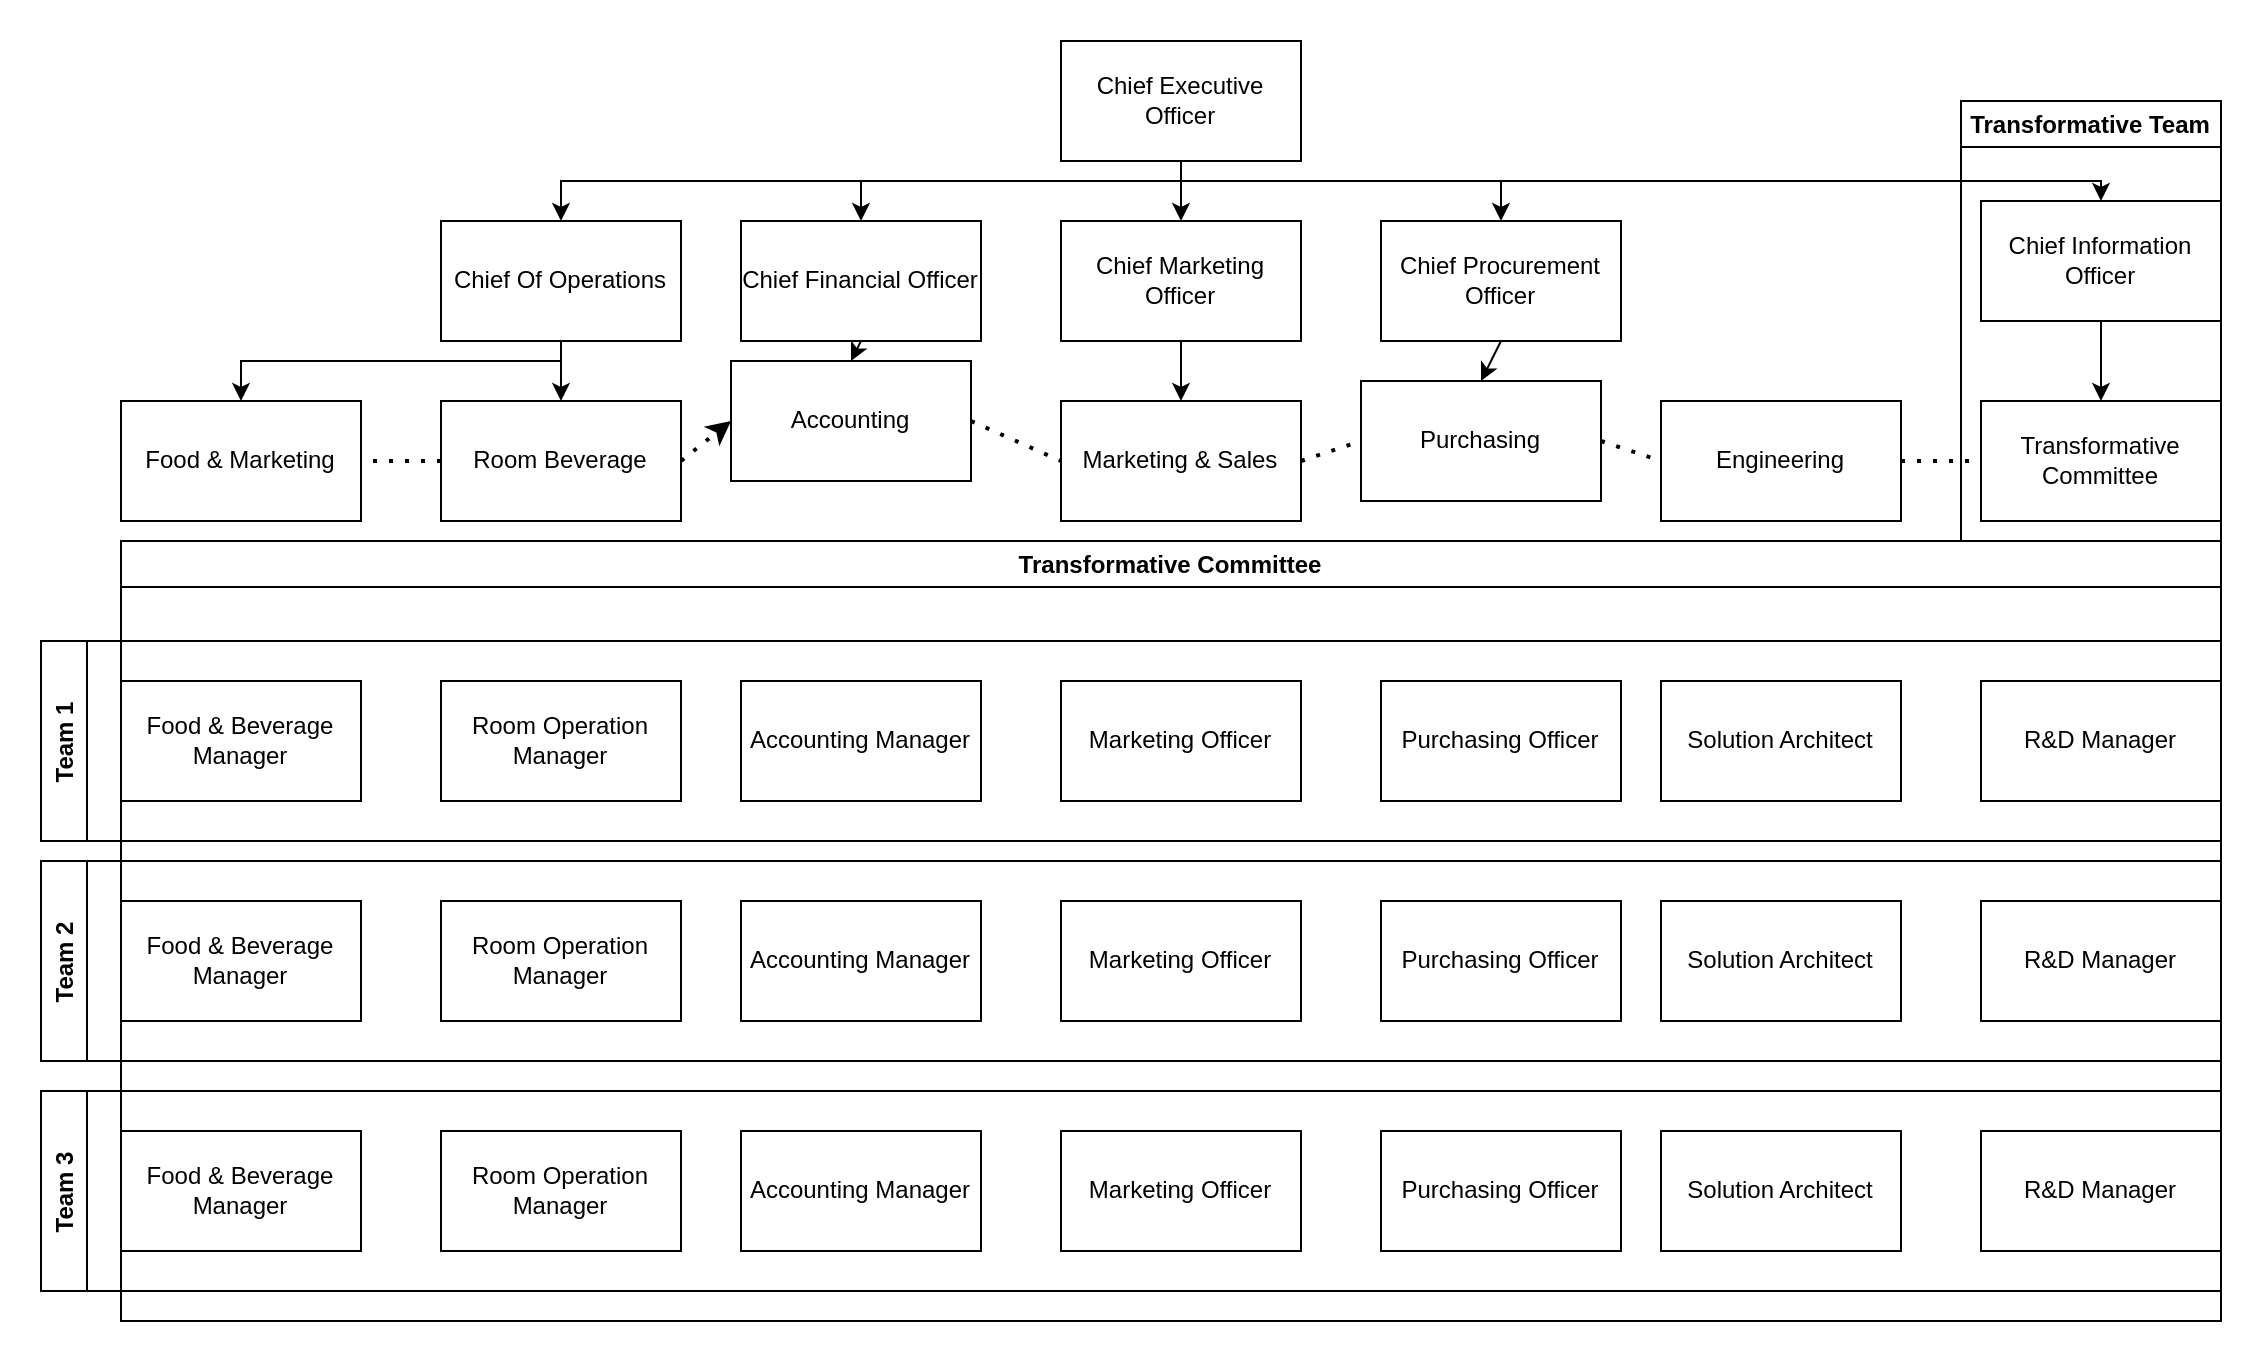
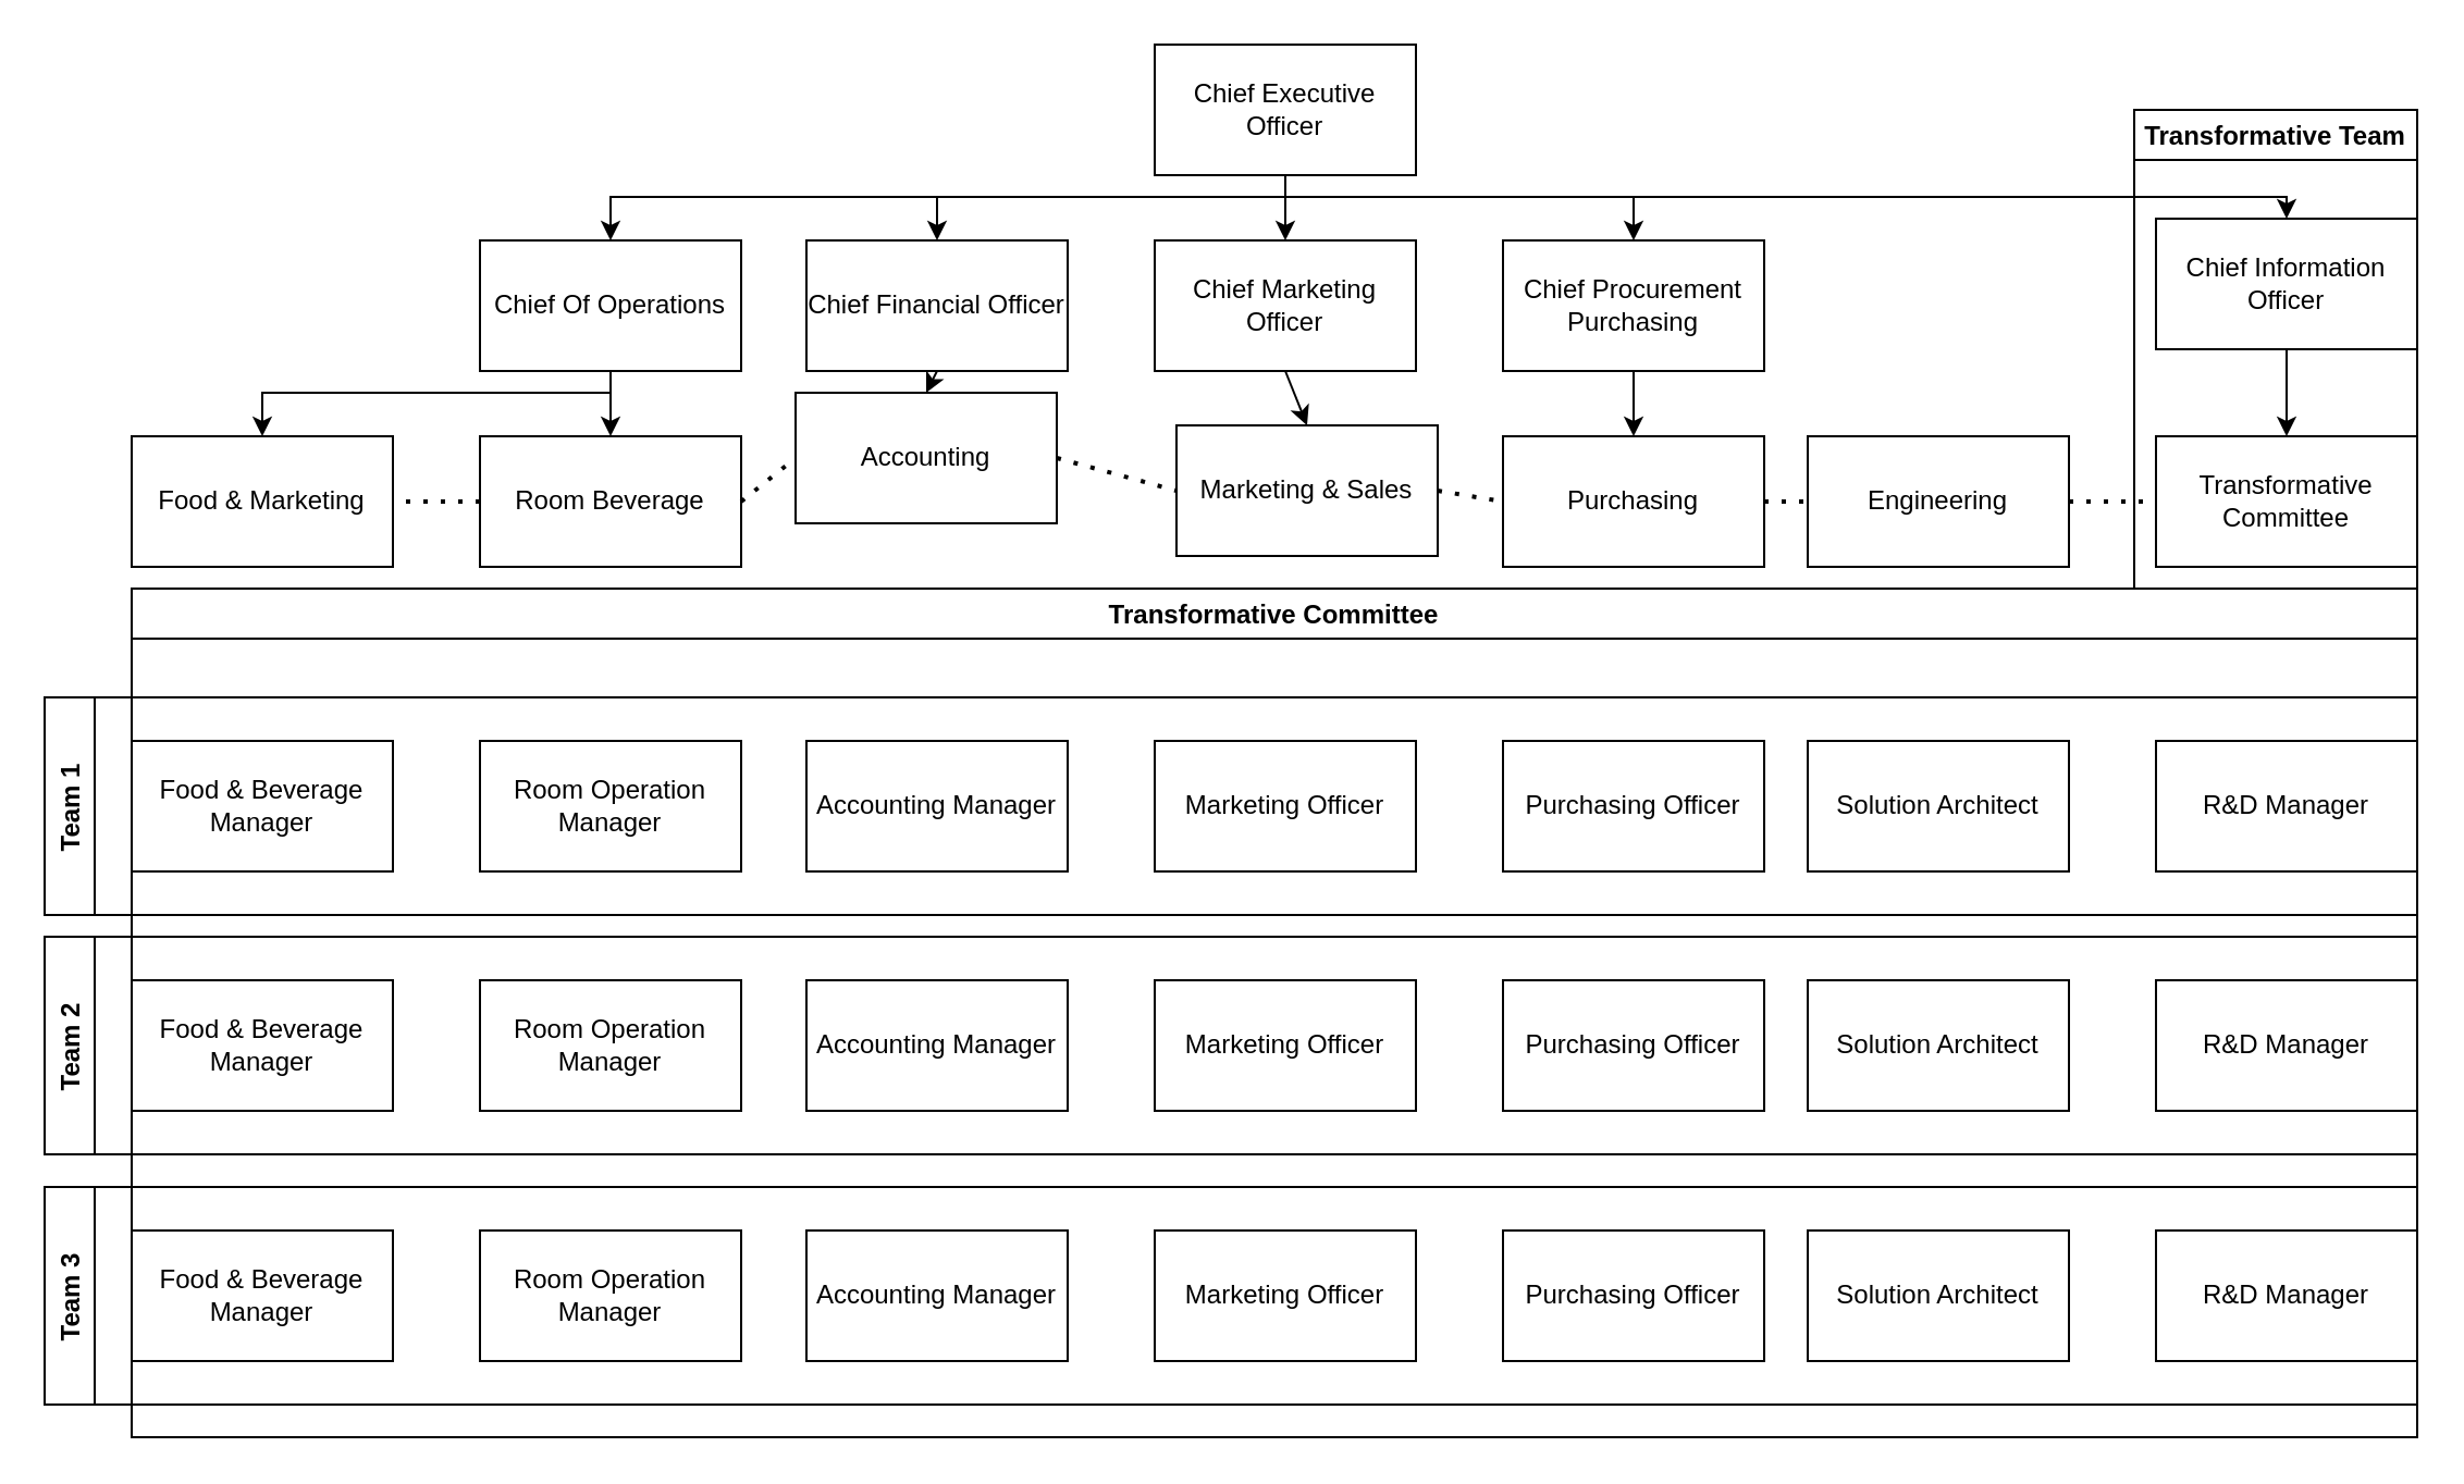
- <mxCell id="6" value="Chief Procurement Officer" style="rounded=0;whiteSpace=wrap;html=1;" parent="1" vertex="1"><mxGeometry x="690" y="110" width="120" height="60" as="geometry" /></mxCell>
+ <mxCell id="6" value="Chief Procurement Purchasing" style="rounded=0;whiteSpace=wrap;html=1;" parent="1" vertex="1"><mxGeometry x="690" y="110" width="120" height="60" as="geometry" /></mxCell>
- <mxCell id="27" value="" style="endArrow=classic;dashed=1;html=1;dashPattern=1 3;strokeWidth=2;rounded=0;exitX=1;exitY=0.5;exitDx=0;exitDy=0;entryX=0;entryY=0.5;entryDx=0;entryDy=0;" edge="1" parent="1" source="8" target="7"><mxGeometry width="50" height="50" relative="1" as="geometry"><mxPoint x="420" y="370" as="sourcePoint" /><mxPoint x="470" y="320" as="targetPoint" /></mxGeometry></mxCell>
+ <mxCell id="27" value="" style="endArrow=none;dashed=1;html=1;dashPattern=1 3;strokeWidth=2;rounded=0;exitX=1;exitY=0.5;exitDx=0;exitDy=0;entryX=0;entryY=0.5;entryDx=0;entryDy=0;" edge="1" parent="1" source="8" target="7"><mxGeometry width="50" height="50" relative="1" as="geometry"><mxPoint x="420" y="370" as="sourcePoint" /><mxPoint x="470" y="320" as="targetPoint" /></mxGeometry></mxCell>
- <mxCell id="11" value="Purchasing" style="rounded=0;whiteSpace=wrap;html=1;" parent="1" vertex="1"><mxGeometry x="680" y="190" width="120" height="60" as="geometry" /></mxCell>
+ <mxCell id="11" value="Purchasing" style="rounded=0;whiteSpace=wrap;html=1;" parent="1" vertex="1"><mxGeometry x="690" y="200" width="120" height="60" as="geometry" /></mxCell>
- <mxCell id="10" value="Marketing &amp;amp; Sales" style="rounded=0;whiteSpace=wrap;html=1;" parent="1" vertex="1"><mxGeometry x="530" y="200" width="120" height="60" as="geometry" /></mxCell>
+ <mxCell id="10" value="Marketing &amp;amp; Sales" style="rounded=0;whiteSpace=wrap;html=1;" parent="1" vertex="1"><mxGeometry x="540" y="195" width="120" height="60" as="geometry" /></mxCell>
